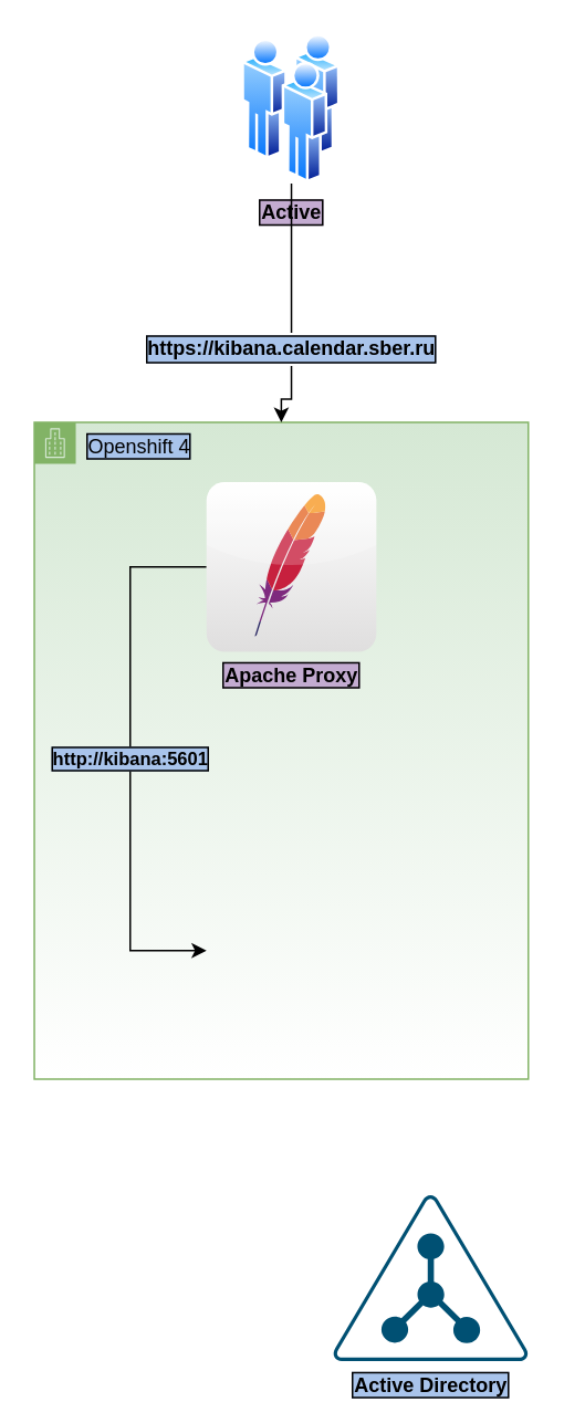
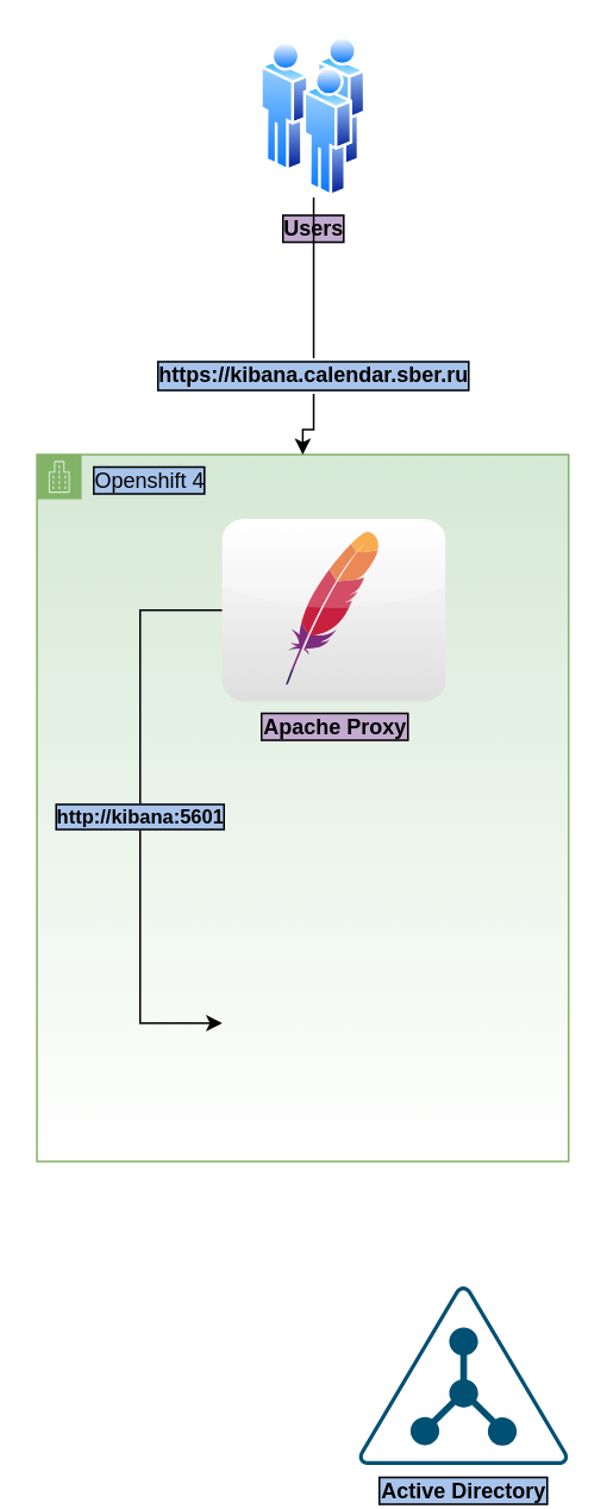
- <mxCell id="6" value="Active" style="aspect=fixed;perimeter=ellipsePerimeter;html=1;align=center;shadow=0;dashed=0;spacingTop=3;image;image=img/lib/active_directory/users.svg;fontStyle=1;labelBorderColor=#000000;labelBackgroundColor=#C3ABD0;" vertex="1" parent="1"><mxGeometry x="145.5" y="20" width="59.4" height="90" as="geometry" /></mxCell>
+ <mxCell id="6" value="Users" style="aspect=fixed;perimeter=ellipsePerimeter;html=1;align=center;shadow=0;dashed=0;spacingTop=3;image;image=img/lib/active_directory/users.svg;fontStyle=1;labelBorderColor=#000000;labelBackgroundColor=#C3ABD0;" vertex="1" parent="1"><mxGeometry x="145.5" y="20" width="59.4" height="90" as="geometry" /></mxCell>
- <mxCell id="4" value="Apache Proxy" style="dashed=0;outlineConnect=0;html=1;align=center;labelPosition=center;verticalLabelPosition=bottom;verticalAlign=top;shape=mxgraph.webicons.apache;gradientColor=#DFDEDE;labelBorderColor=#000000;labelBackgroundColor=#C3ABD0;fontStyle=1" vertex="1" parent="1"><mxGeometry x="124" y="290" width="102.4" height="102.4" as="geometry" /></mxCell>
+ <mxCell id="4" value="Apache Proxy" style="dashed=0;outlineConnect=0;html=1;align=center;labelPosition=center;verticalLabelPosition=bottom;verticalAlign=top;shape=mxgraph.webicons.apache;gradientColor=#DFDEDE;labelBorderColor=#000000;labelBackgroundColor=#C3ABD0;fontStyle=1" vertex="1" parent="1"><mxGeometry x="124" y="290" width="125" height="102.4" as="geometry" /></mxCell>
